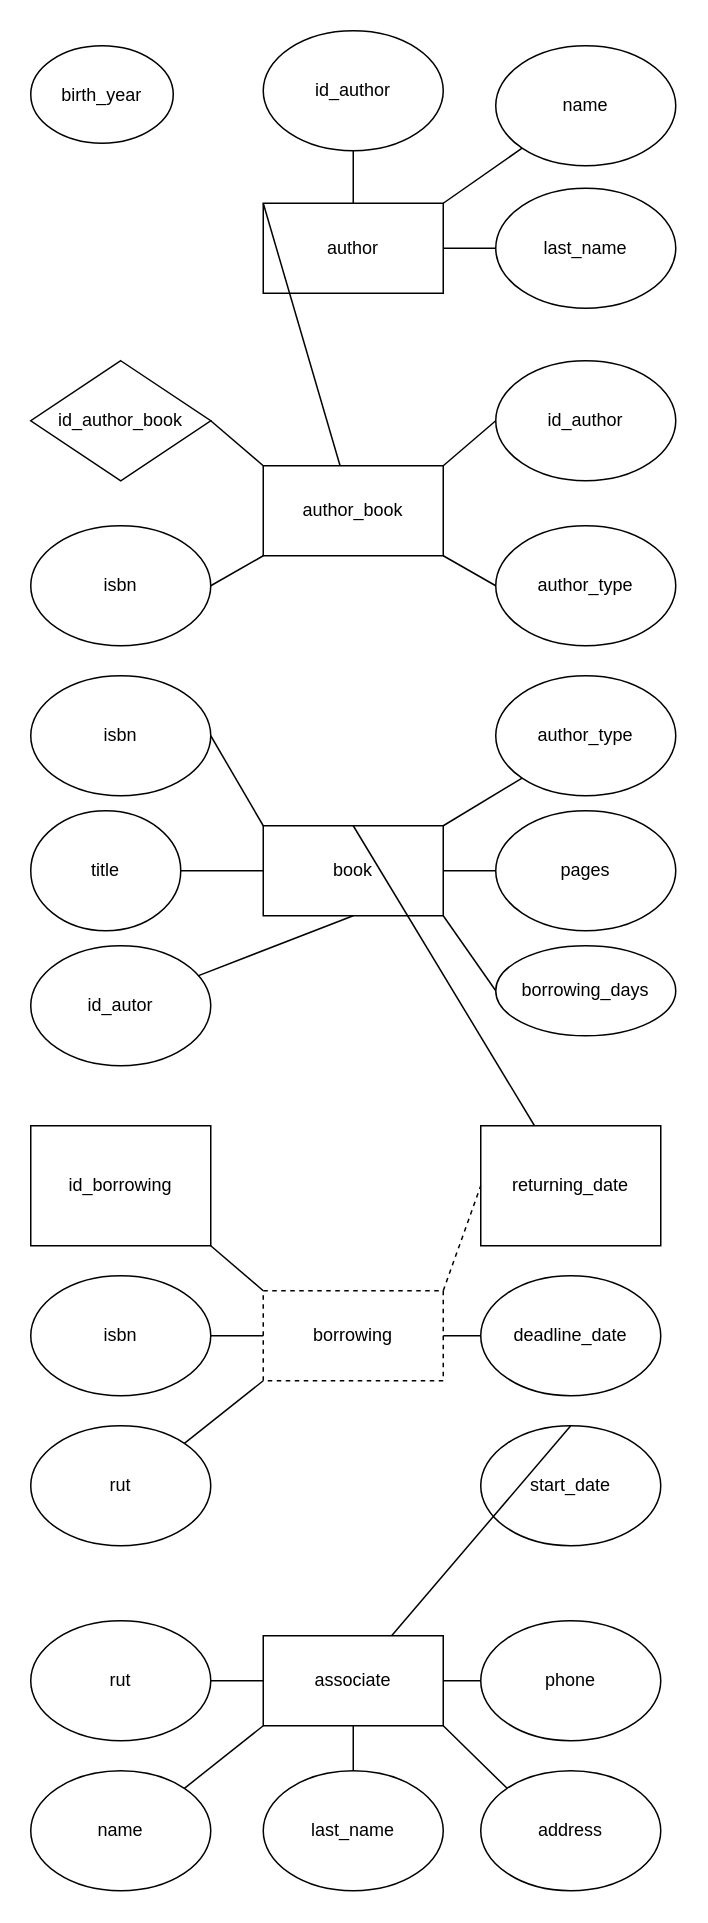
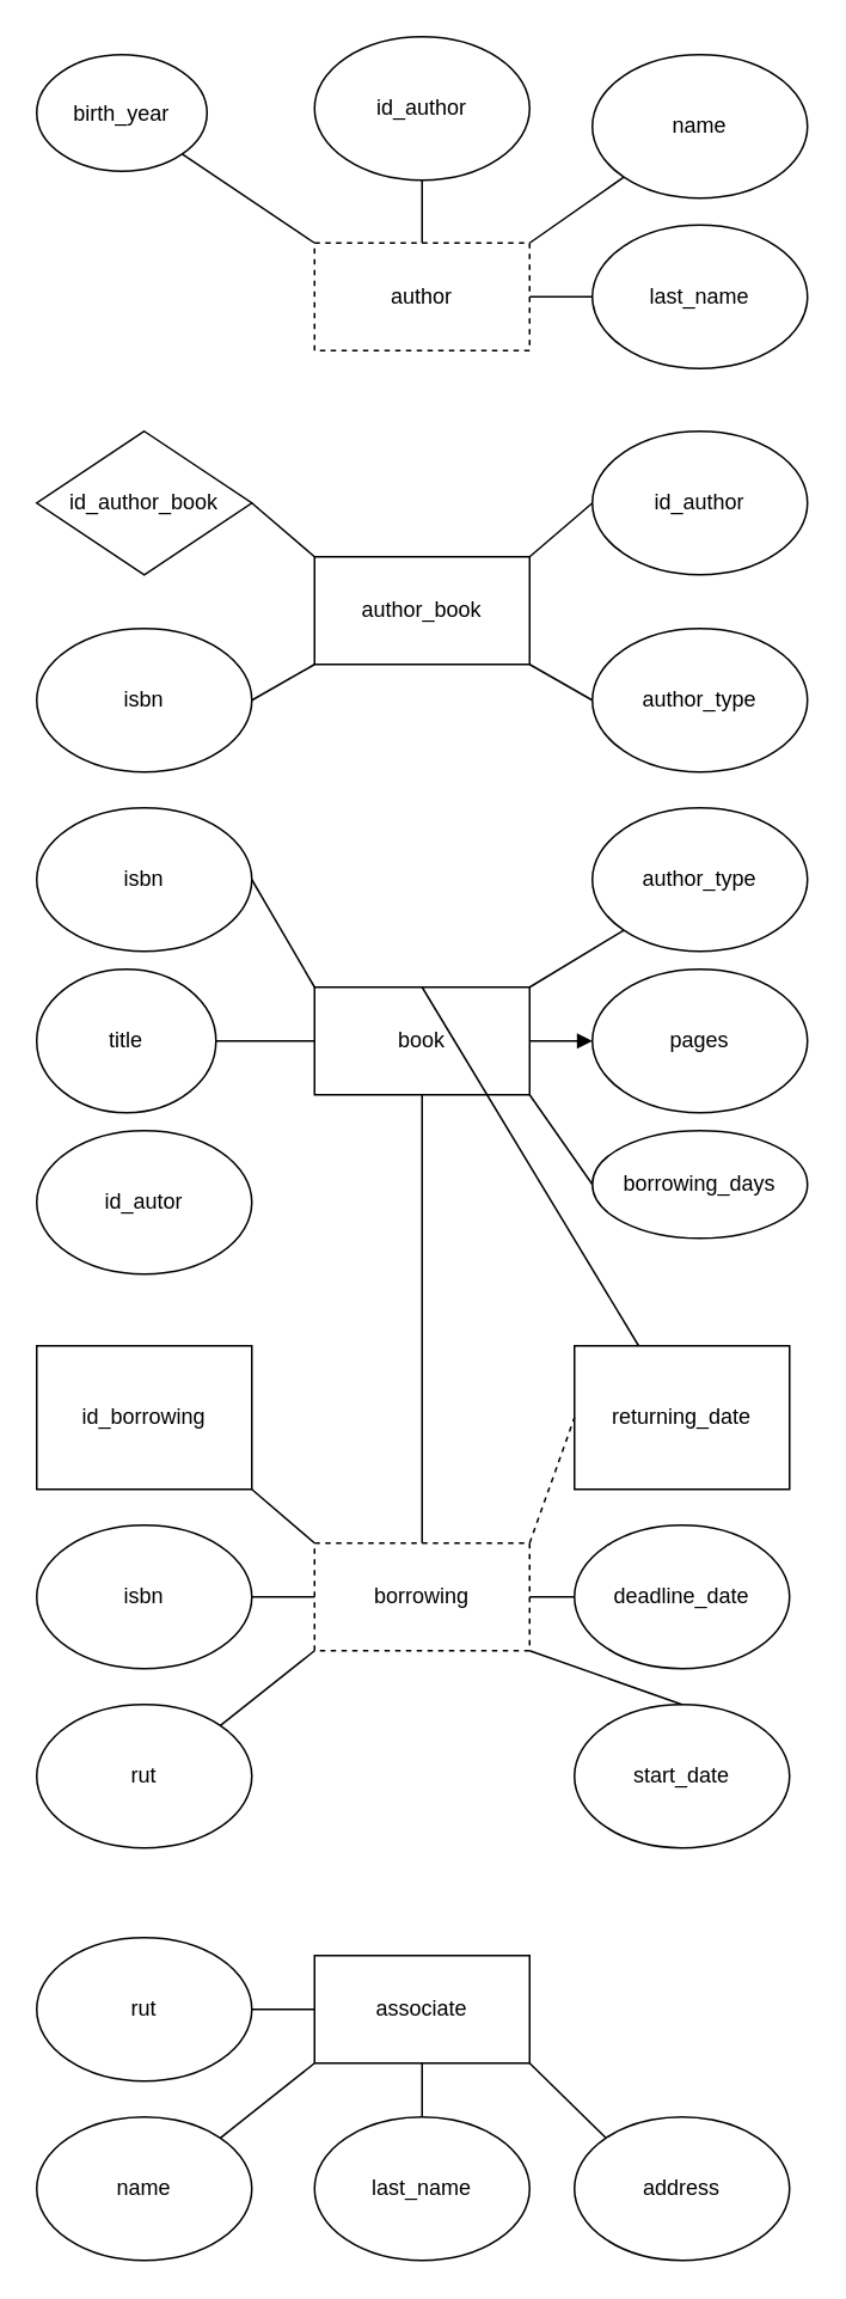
- <mxCell id="8" value="author" style="rounded=0;whiteSpace=wrap;html=1;fillColor=none;" parent="1" vertex="1"><mxGeometry x="175" y="135" width="120" height="60" as="geometry" /></mxCell>
+ <mxCell id="8" value="author" style="rounded=0;whiteSpace=wrap;html=1;fillColor=none;dashed=1;" parent="1" vertex="1"><mxGeometry x="175" y="135" width="120" height="60" as="geometry" /></mxCell>
- <mxCell id="23" value="" style="endArrow=none;html=1;rounded=0;exitX=0;exitY=0;exitDx=0;exitDy=0;" parent="1" source="8" target="49" edge="1"><mxGeometry width="50" height="50" relative="1" as="geometry"><mxPoint x="230" y="340" as="sourcePoint" /><mxPoint x="340" y="340" as="targetPoint" /></mxGeometry></mxCell>
+ <mxCell id="23" value="" style="endArrow=none;html=1;rounded=0;exitX=0;exitY=0;exitDx=0;exitDy=0;entryX=1;entryY=1;entryDx=0;entryDy=0;" parent="1" source="8" target="11" edge="1"><mxGeometry width="50" height="50" relative="1" as="geometry"><mxPoint x="230" y="340" as="sourcePoint" /><mxPoint x="340" y="340" as="targetPoint" /></mxGeometry></mxCell>
- <mxCell id="14" value="" style="endArrow=none;html=1;rounded=0;entryX=0;entryY=0.5;entryDx=0;entryDy=0;" parent="1" source="2" target="5" edge="1"><mxGeometry width="50" height="50" relative="1" as="geometry"><mxPoint x="390" y="780" as="sourcePoint" /><mxPoint x="500" y="780" as="targetPoint" /></mxGeometry></mxCell>
+ <mxCell id="14" value="" style="endArrow=block;html=1;rounded=0;entryX=0;entryY=0.5;entryDx=0;entryDy=0;" parent="1" source="2" target="5" edge="1"><mxGeometry width="50" height="50" relative="1" as="geometry"><mxPoint x="390" y="780" as="sourcePoint" /><mxPoint x="500" y="780" as="targetPoint" /></mxGeometry></mxCell>
- <mxCell id="22" value="" style="endArrow=none;html=1;rounded=0;exitX=0.5;exitY=1;exitDx=0;exitDy=0;" parent="1" source="2" target="6" edge="1"><mxGeometry width="50" height="50" relative="1" as="geometry"><mxPoint x="200" y="770" as="sourcePoint" /><mxPoint x="310" y="770" as="targetPoint" /></mxGeometry></mxCell>
+ <mxCell id="22" value="" style="endArrow=none;html=1;rounded=0;exitX=0.5;exitY=1;exitDx=0;exitDy=0;entryX=0.5;entryY=0;entryDx=0;entryDy=0;" parent="1" source="2" target="21" edge="1"><mxGeometry width="50" height="50" relative="1" as="geometry"><mxPoint x="200" y="770" as="sourcePoint" /><mxPoint x="310" y="770" as="targetPoint" /></mxGeometry></mxCell>
- <mxCell id="31" value="" style="endArrow=none;html=1;rounded=0;exitX=0.5;exitY=0;exitDx=0;exitDy=0;" parent="1" source="26" target="34" edge="1"><mxGeometry width="50" height="50" relative="1" as="geometry"><mxPoint x="160" y="820" as="sourcePoint" /><mxPoint x="195" y="820" as="targetPoint" /></mxGeometry></mxCell>
+ <mxCell id="31" value="" style="endArrow=none;html=1;rounded=0;entryX=1;entryY=1;entryDx=0;entryDy=0;exitX=0.5;exitY=0;exitDx=0;exitDy=0;" parent="1" source="26" target="21" edge="1"><mxGeometry width="50" height="50" relative="1" as="geometry"><mxPoint x="160" y="820" as="sourcePoint" /><mxPoint x="195" y="820" as="targetPoint" /></mxGeometry></mxCell>
- <mxCell id="44" value="" style="endArrow=none;html=1;rounded=0;exitX=1;exitY=0.5;exitDx=0;exitDy=0;entryX=0;entryY=0.5;entryDx=0;entryDy=0;" parent="1" source="34" target="39" edge="1"><mxGeometry width="50" height="50" relative="1" as="geometry"><mxPoint x="180" y="1160" as="sourcePoint" /><mxPoint x="215" y="1160" as="targetPoint" /></mxGeometry></mxCell>
- <mxCell id="39" value="phone" style="ellipse;whiteSpace=wrap;html=1;fillColor=none;" parent="1" vertex="1"><mxGeometry x="320" y="1080" width="120" height="80" as="geometry" /></mxCell>
